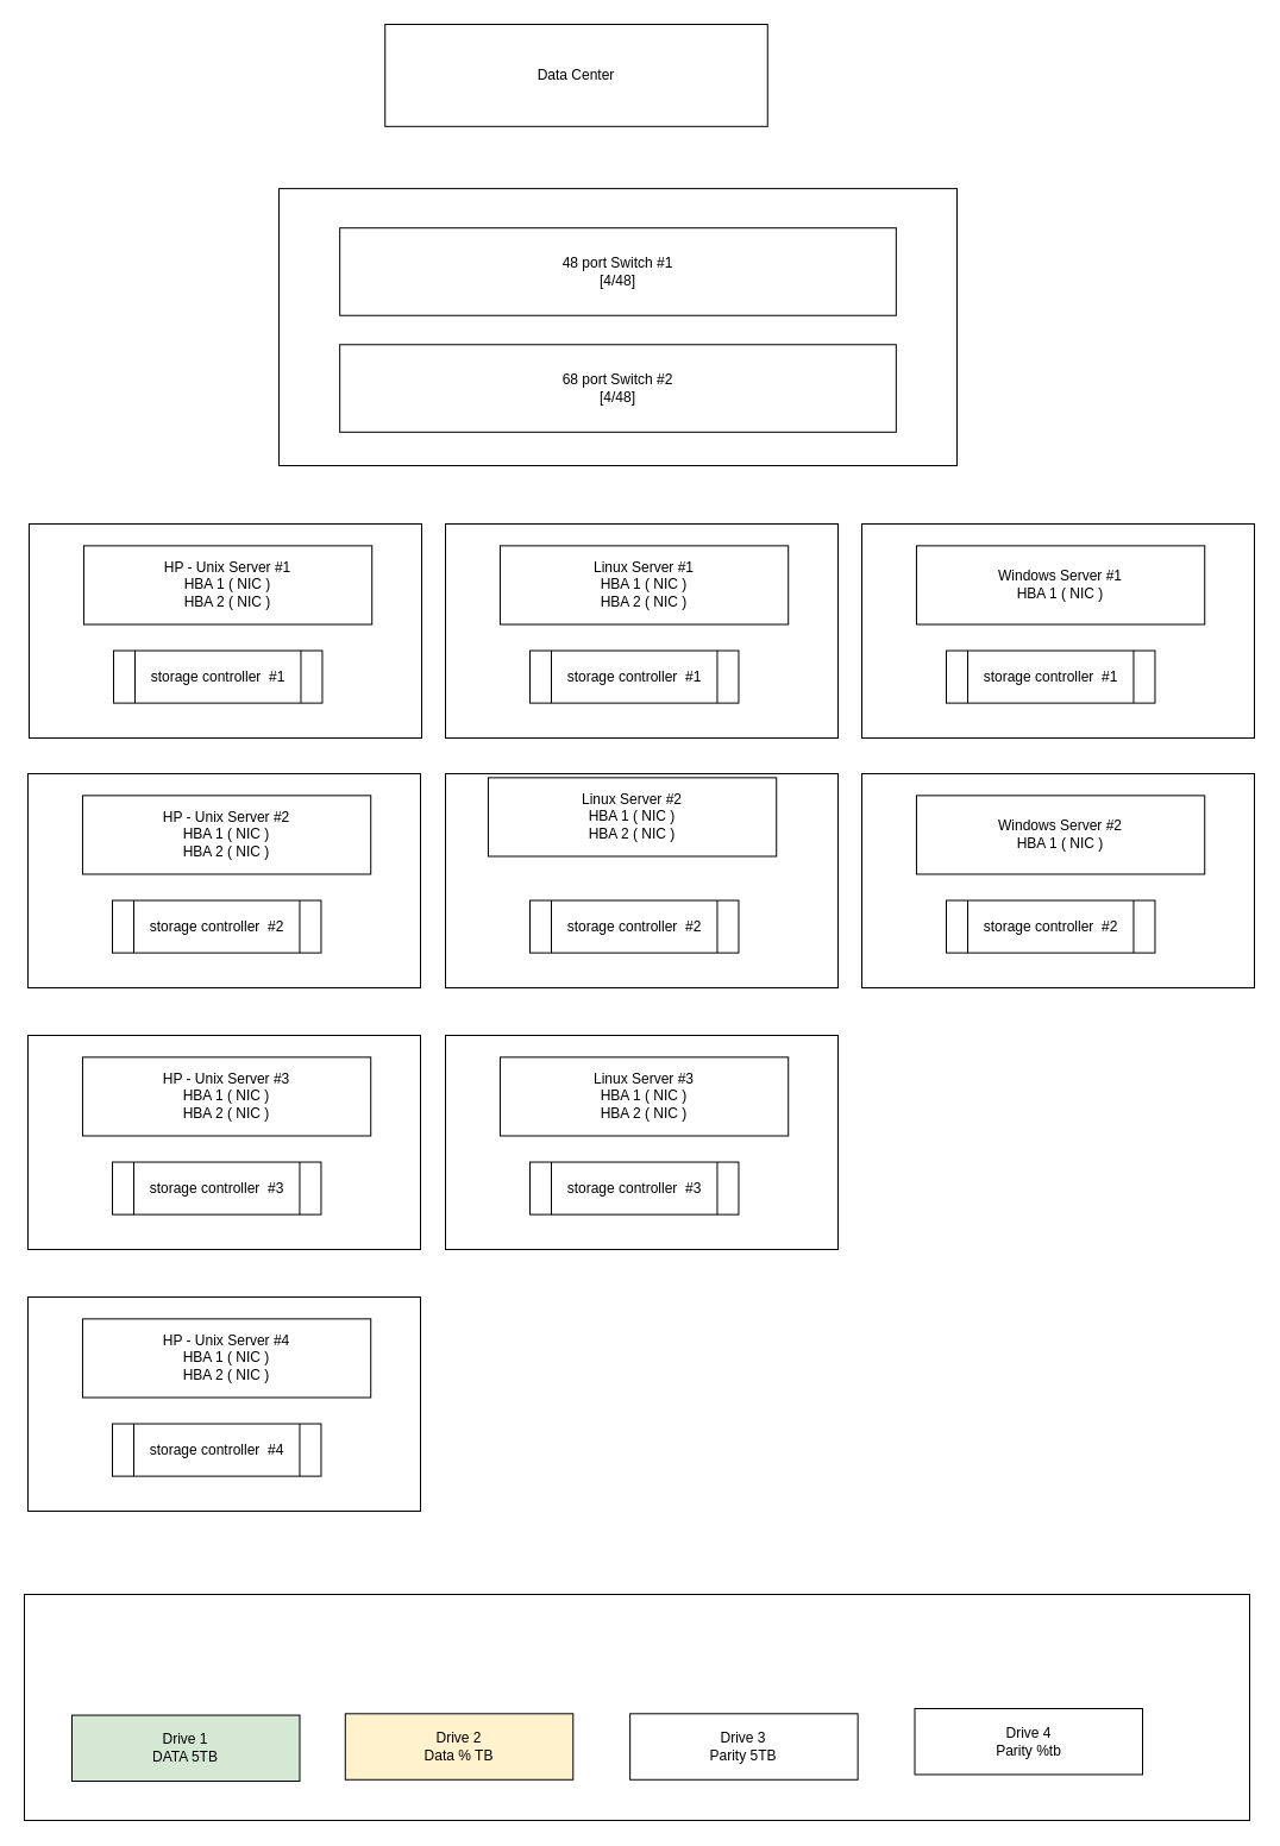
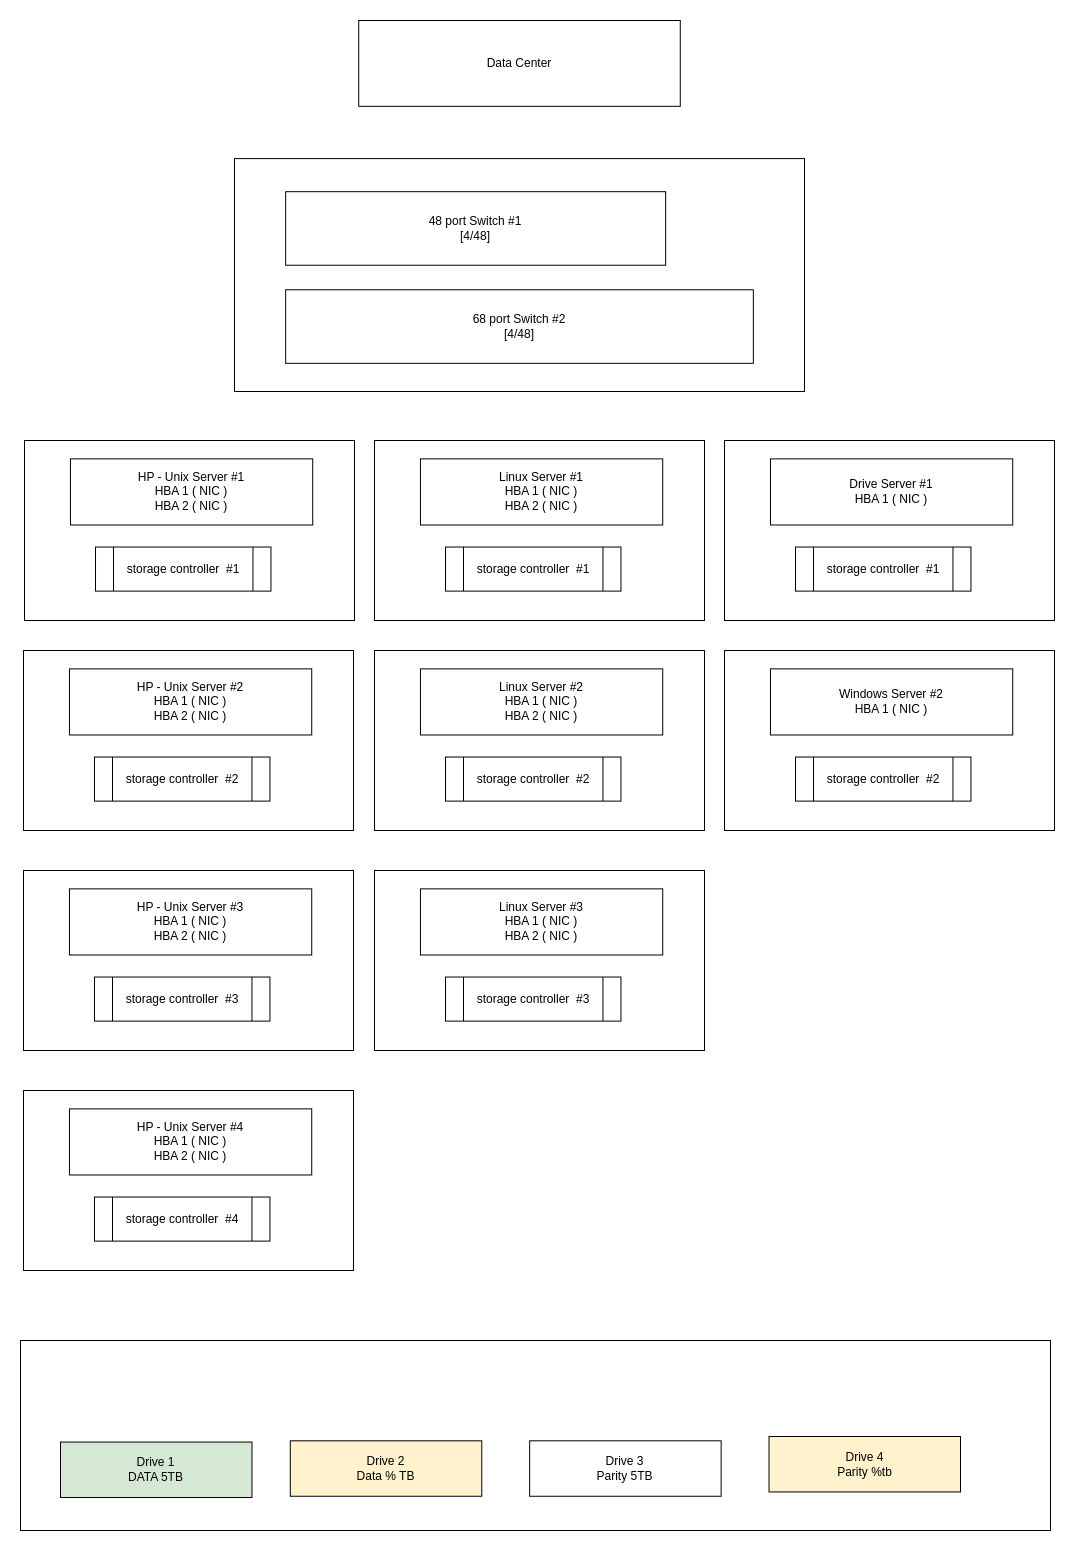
- <mxCell id="45" value="Data Center" style="rounded=0;whiteSpace=wrap;html=1;" vertex="1" parent="1"><mxGeometry x="323.231" y="20" width="321.538" height="85.806" as="geometry" /></mxCell>
+ <mxCell id="45" value="Data Center" style="rounded=0;whiteSpace=wrap;html=1;" vertex="1" parent="1"><mxGeometry x="358.231" y="20" width="321.538" height="85.806" as="geometry" /></mxCell>
- <mxCell id="47" value="48 port Switch #1&lt;br&gt;[4/48]" style="rounded=0;whiteSpace=wrap;html=1;" vertex="1" parent="1"><mxGeometry x="285.154" y="191.194" width="467.692" height="73.548" as="geometry" /></mxCell>
+ <mxCell id="47" value="48 port Switch #1&lt;br&gt;[4/48]" style="rounded=0;whiteSpace=wrap;html=1;" vertex="1" parent="1"><mxGeometry x="285.154" y="191.194" width="380" height="73.548" as="geometry" /></mxCell>
- <mxCell id="8" value="Windows Server #1&lt;br&gt;HBA 1 ( NIC )" style="rounded=0;whiteSpace=wrap;html=1;" vertex="1" parent="6"><mxGeometry x="45.949" y="18.367" width="242.278" height="66.122" as="geometry" /></mxCell>
+ <mxCell id="8" value="Drive Server #1&lt;br&gt;HBA 1 ( NIC )" style="rounded=0;whiteSpace=wrap;html=1;" vertex="1" parent="6"><mxGeometry x="45.949" y="18.367" width="242.278" height="66.122" as="geometry" /></mxCell>
- <mxCell id="28" value="Linux Server #2&lt;br&gt;HBA 1 ( NIC )&lt;br&gt;HBA 2 ( NIC )" style="rounded=0;whiteSpace=wrap;html=1;" vertex="1" parent="26"><mxGeometry x="35.949" y="3.367" width="242.278" height="66.122" as="geometry" /></mxCell>
+ <mxCell id="28" value="Linux Server #2&lt;br&gt;HBA 1 ( NIC )&lt;br&gt;HBA 2 ( NIC )" style="rounded=0;whiteSpace=wrap;html=1;" vertex="1" parent="26"><mxGeometry x="45.949" y="18.367" width="242.278" height="66.122" as="geometry" /></mxCell>
- <mxCell id="42" value="Drive 4&lt;br&gt;Parity %tb" style="rounded=0;whiteSpace=wrap;html=1;" vertex="1" parent="40"><mxGeometry x="708.511" width="191.489" height="55.455" as="geometry" /></mxCell>
+ <mxCell id="42" value="Drive 4&lt;br&gt;Parity %tb" style="rounded=0;whiteSpace=wrap;html=1;fillColor=#fff2cc;" vertex="1" parent="40"><mxGeometry x="708.511" width="191.489" height="55.455" as="geometry" /></mxCell>
